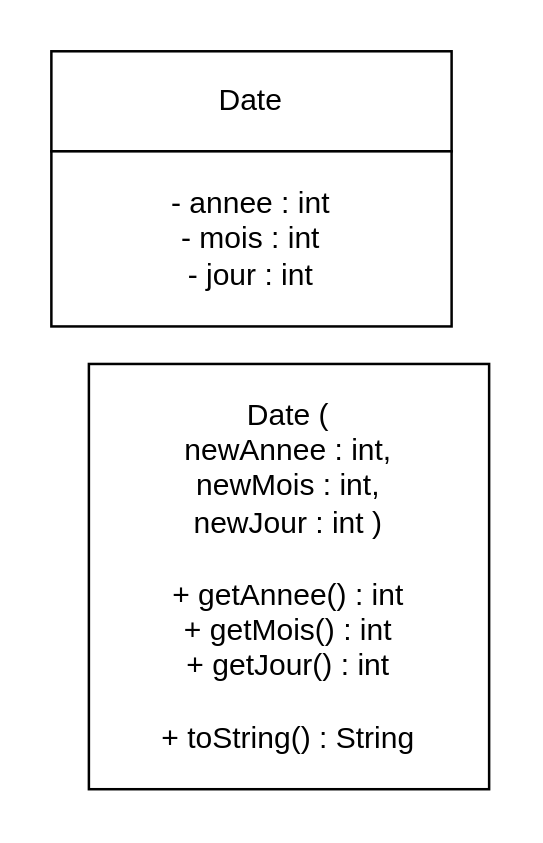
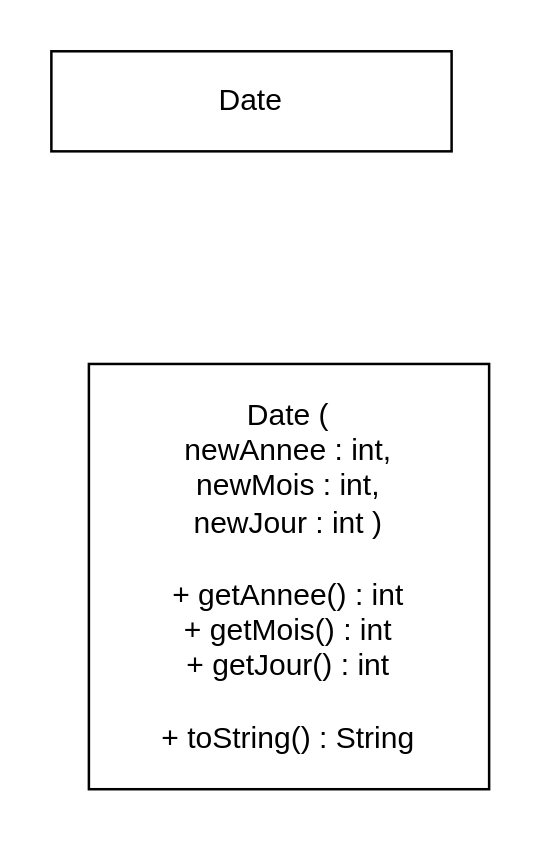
- <mxCell id="3" value="- annee : int&lt;br&gt;- mois : int&lt;br&gt;- jour : int" style="rounded=0;whiteSpace=wrap;html=1;" vertex="1" parent="1"><mxGeometry x="20" y="60" width="160" height="70" as="geometry" /></mxCell>
